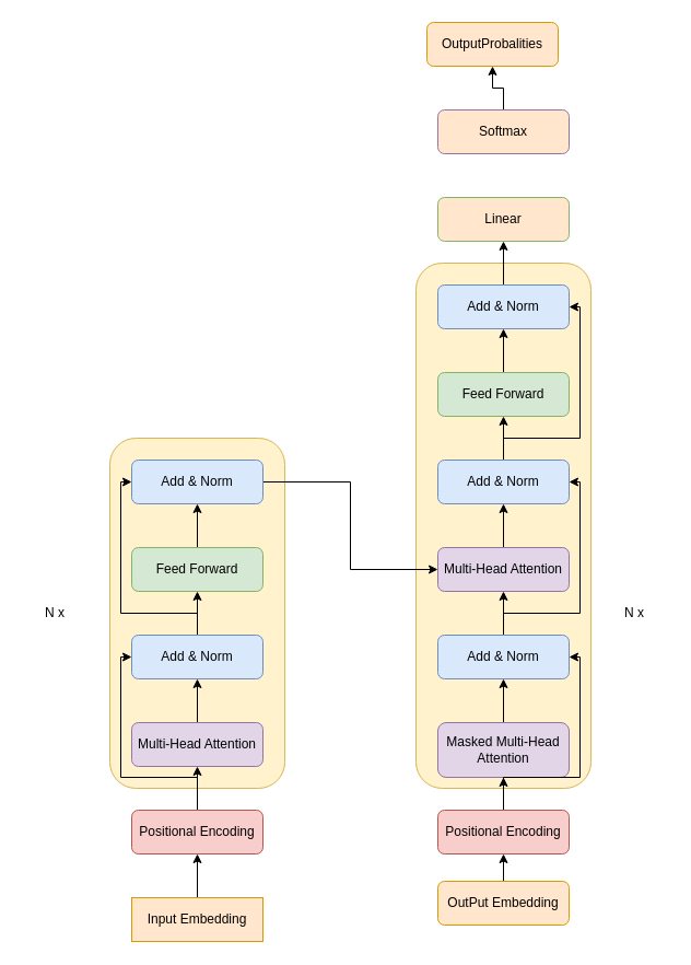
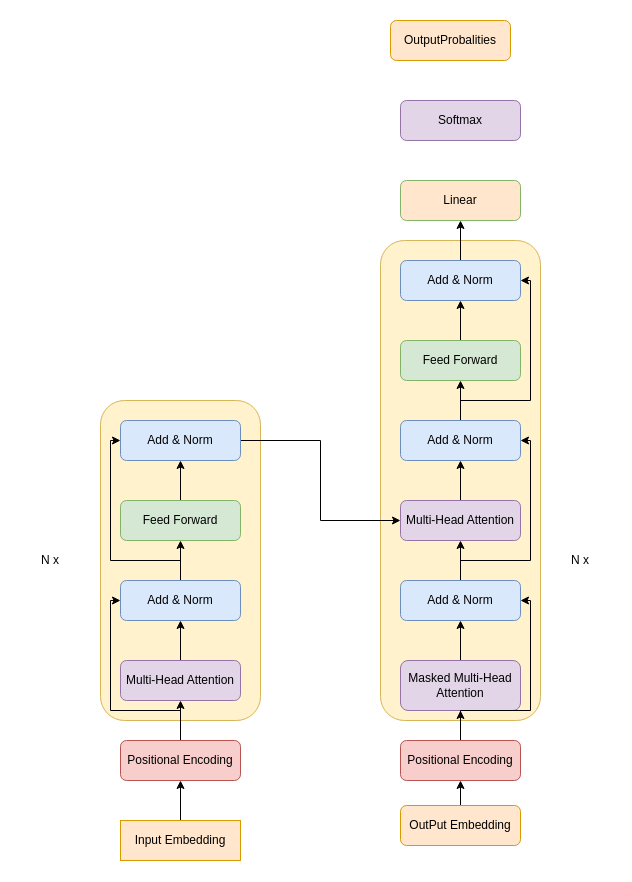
- <mxCell id="32" style="edgeStyle=orthogonalEdgeStyle;rounded=0;orthogonalLoop=1;jettySize=auto;html=1;exitX=0.5;exitY=0;exitDx=0;exitDy=0;entryX=0.5;entryY=1;entryDx=0;entryDy=0;" parent="1" source="33" target="34" edge="1"><mxGeometry relative="1" as="geometry" /></mxCell>
- <mxCell id="33" value="Softmax" style="rounded=1;whiteSpace=wrap;html=1;fillColor=#ffe6cc;strokeColor=#9673a6;" parent="1" vertex="1"><mxGeometry x="400" y="100" width="120" height="40" as="geometry" /></mxCell>
+ <mxCell id="33" value="Softmax" style="rounded=1;whiteSpace=wrap;html=1;fillColor=#e1d5e7;strokeColor=#9673a6;" parent="1" vertex="1"><mxGeometry x="400" y="100" width="120" height="40" as="geometry" /></mxCell>
